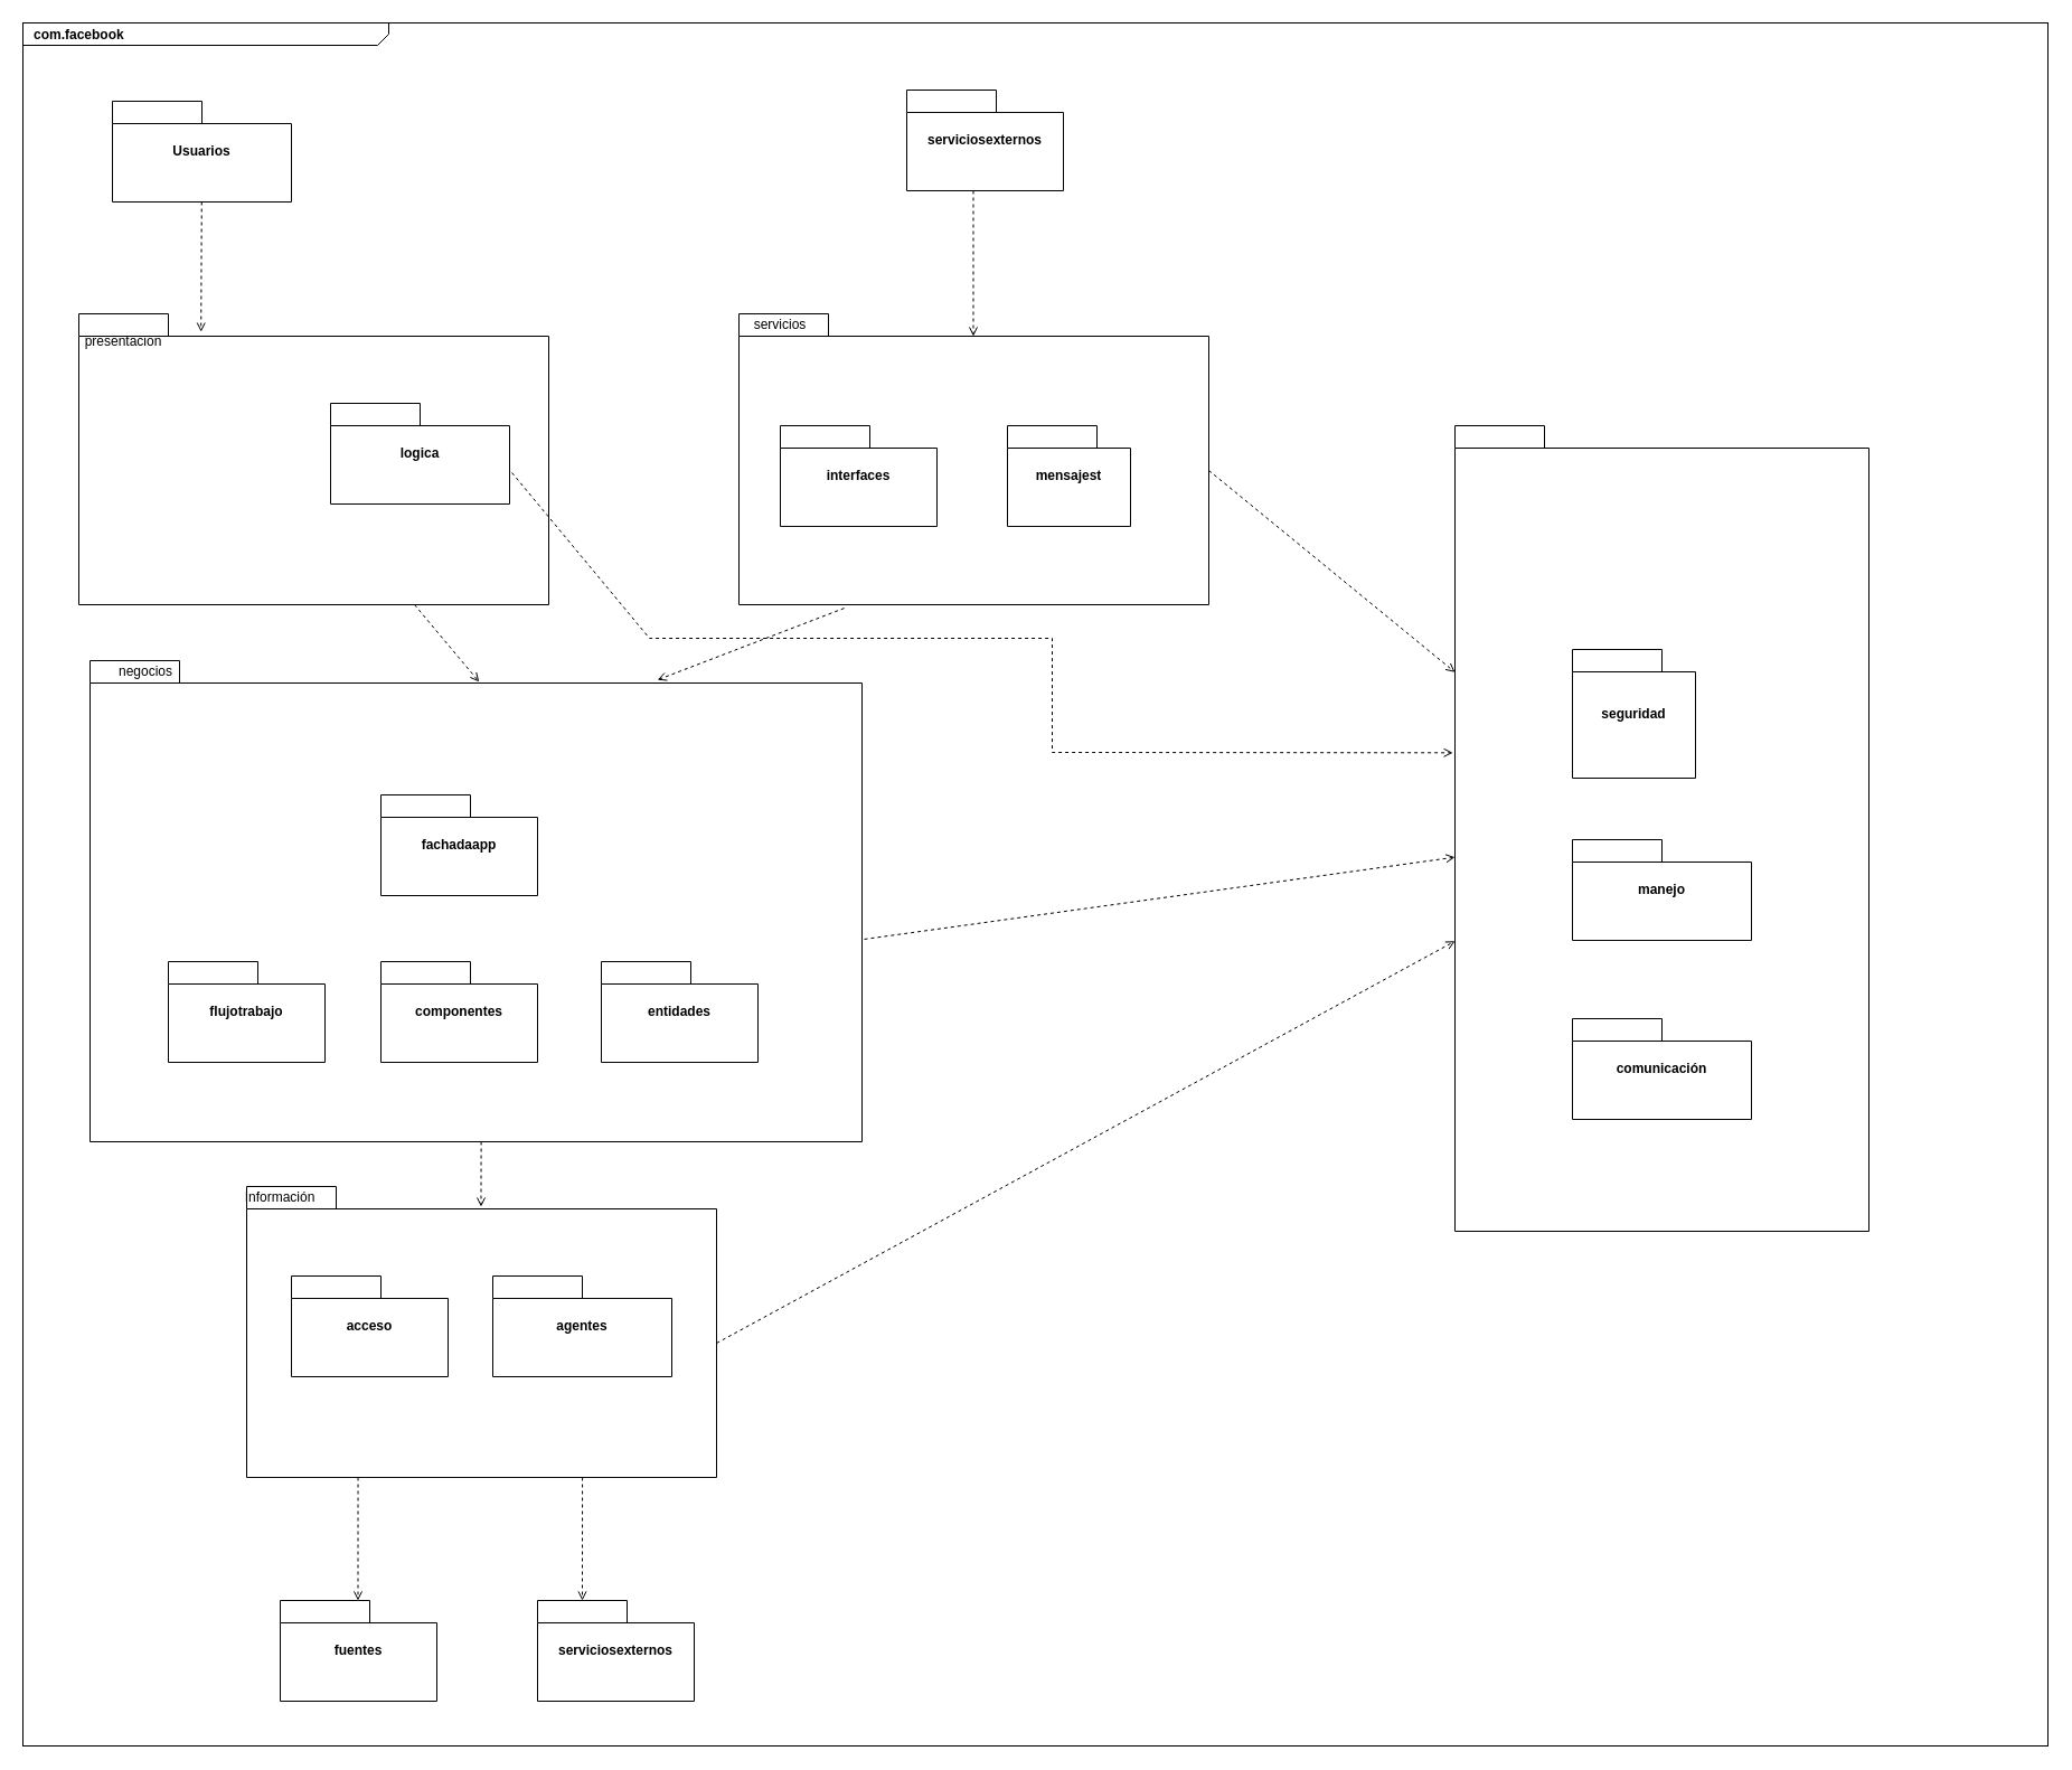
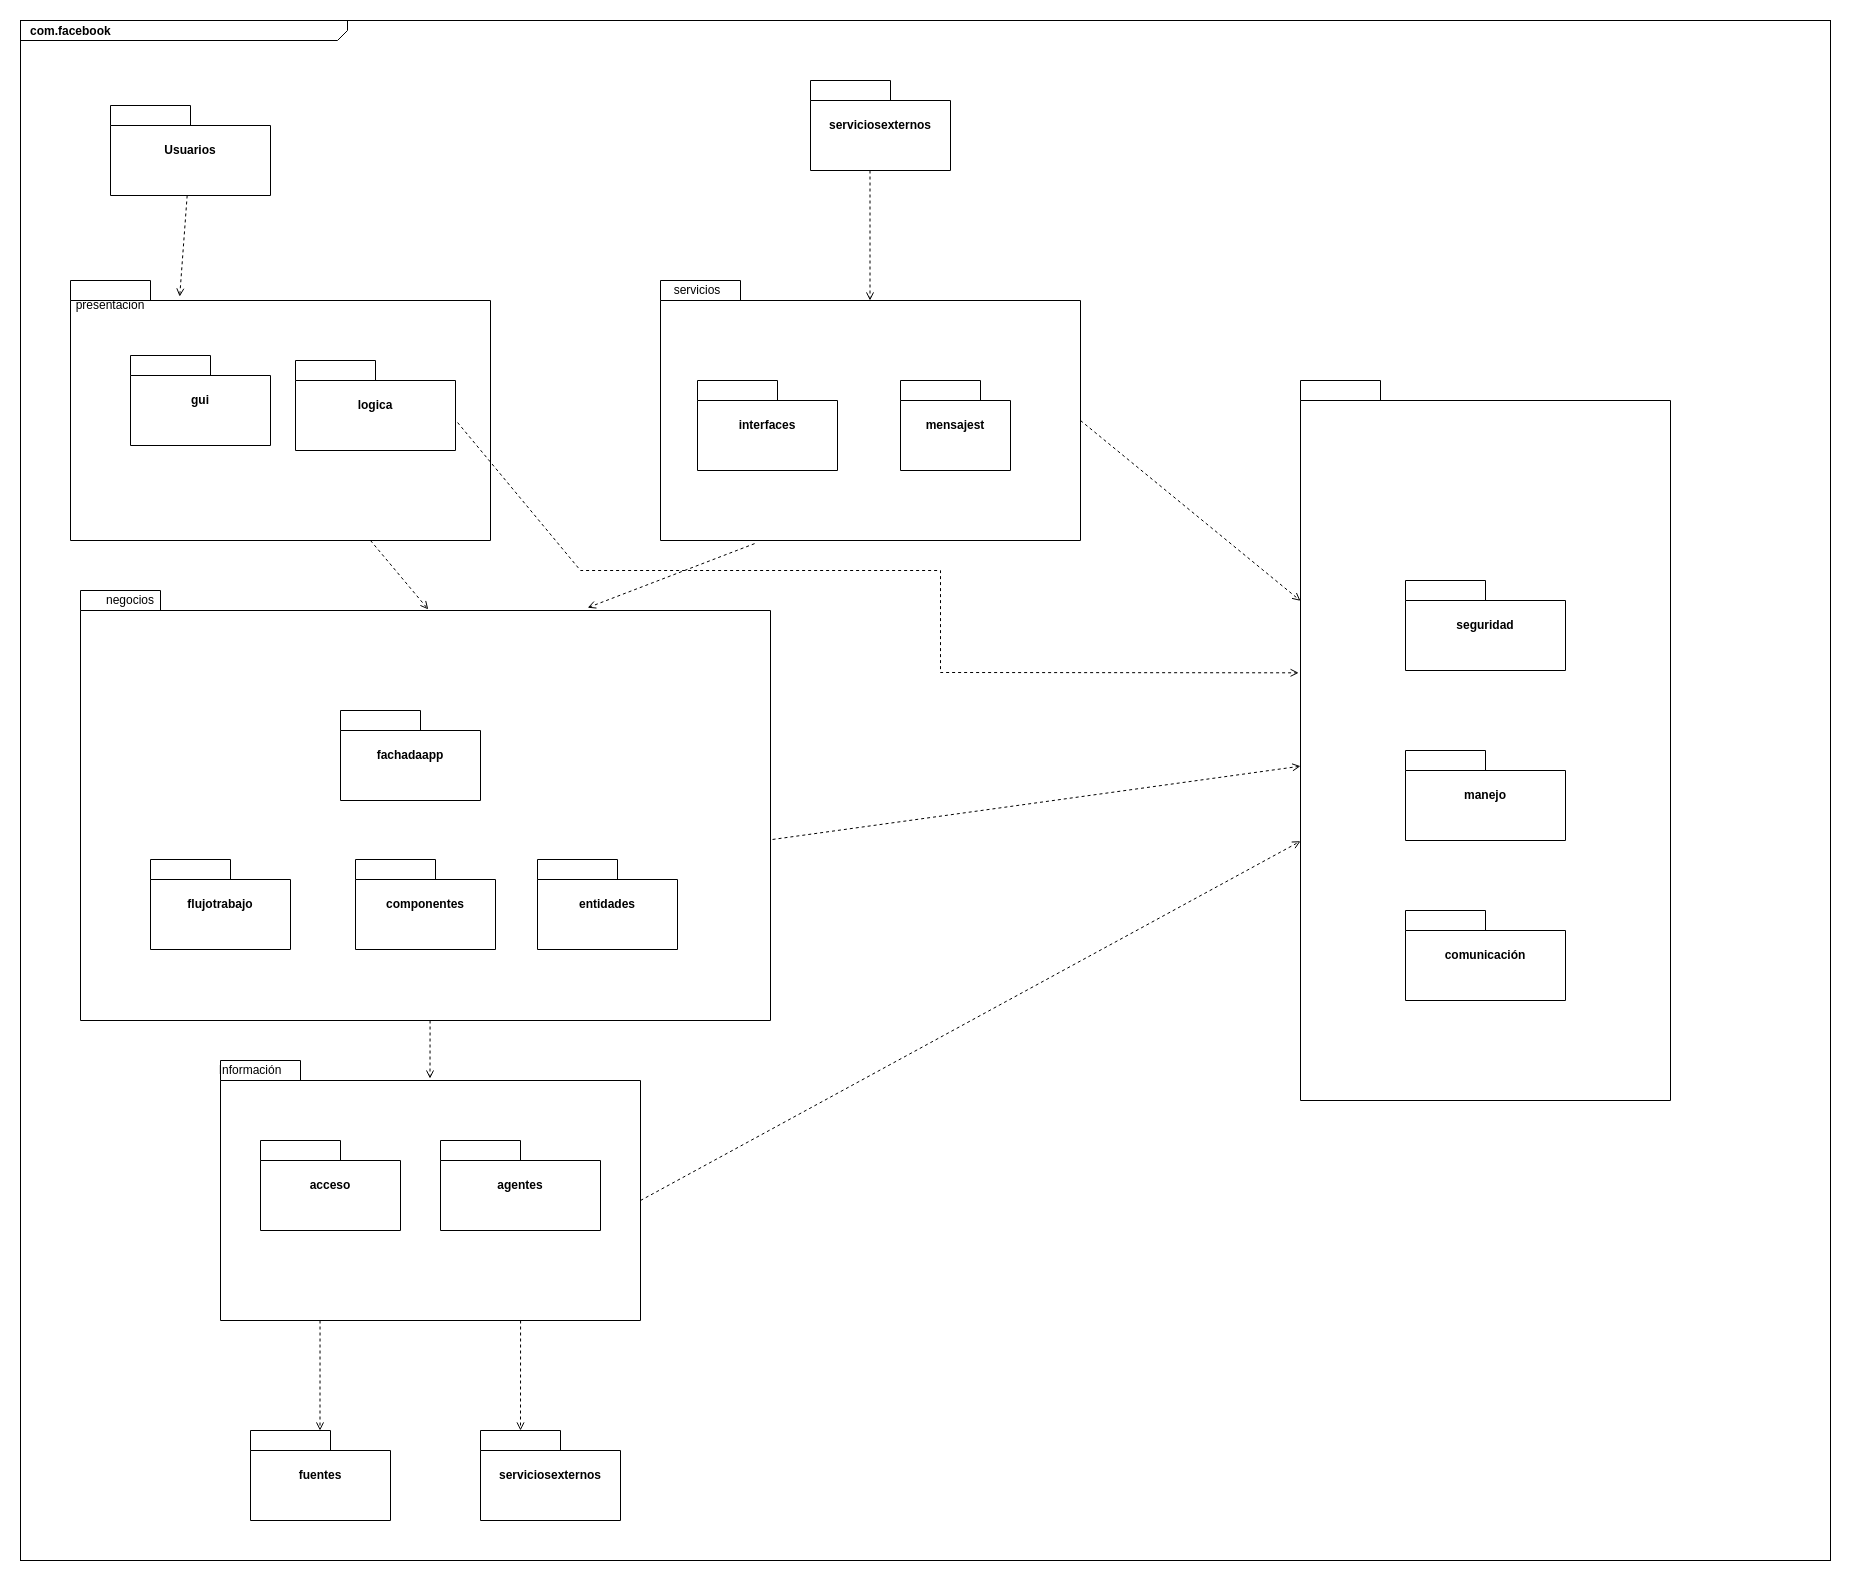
- <mxCell id="2" value="Usuarios" style="shape=folder;tabWidth=80;tabHeight=20;tabPosition=left;strokeWidth=1;html=1;whiteSpace=wrap;align=center;fontSize=12;fontStyle=1" parent="1" vertex="1"><mxGeometry x="100" y="90" width="160" height="90" as="geometry" /></mxCell>
+ <mxCell id="2" value="Usuarios" style="shape=folder;tabWidth=80;tabHeight=20;tabPosition=left;strokeWidth=1;html=1;whiteSpace=wrap;align=center;fontSize=12;fontStyle=1" parent="1" vertex="1"><mxGeometry x="110" y="105" width="160" height="90" as="geometry" /></mxCell>
+ <mxCell id="5" value="gui" style="shape=folder;tabWidth=80;tabHeight=20;tabPosition=left;strokeWidth=1;html=1;whiteSpace=wrap;align=center;fontSize=12;fontStyle=1" vertex="1" parent="1"><mxGeometry x="130" y="355" width="140" height="90" as="geometry" /></mxCell>
- <mxCell id="28" value="seguridad" style="shape=folder;tabWidth=80;tabHeight=20;tabPosition=left;strokeWidth=1;html=1;whiteSpace=wrap;align=center;fontSize=12;fontStyle=1" vertex="1" parent="1"><mxGeometry x="1405" y="580" width="110" height="115" as="geometry" /></mxCell>
+ <mxCell id="28" value="seguridad" style="shape=folder;tabWidth=80;tabHeight=20;tabPosition=left;strokeWidth=1;html=1;whiteSpace=wrap;align=center;fontSize=12;fontStyle=1" vertex="1" parent="1"><mxGeometry x="1405" y="580" width="160" height="90" as="geometry" /></mxCell>
- <mxCell id="14" value="componentes" style="shape=folder;tabWidth=80;tabHeight=20;tabPosition=left;strokeWidth=1;html=1;whiteSpace=wrap;align=center;fontSize=12;fontStyle=1" vertex="1" parent="1"><mxGeometry x="340" y="859" width="140" height="90" as="geometry" /></mxCell>
+ <mxCell id="14" value="componentes" style="shape=folder;tabWidth=80;tabHeight=20;tabPosition=left;strokeWidth=1;html=1;whiteSpace=wrap;align=center;fontSize=12;fontStyle=1" vertex="1" parent="1"><mxGeometry x="355" y="859" width="140" height="90" as="geometry" /></mxCell>
